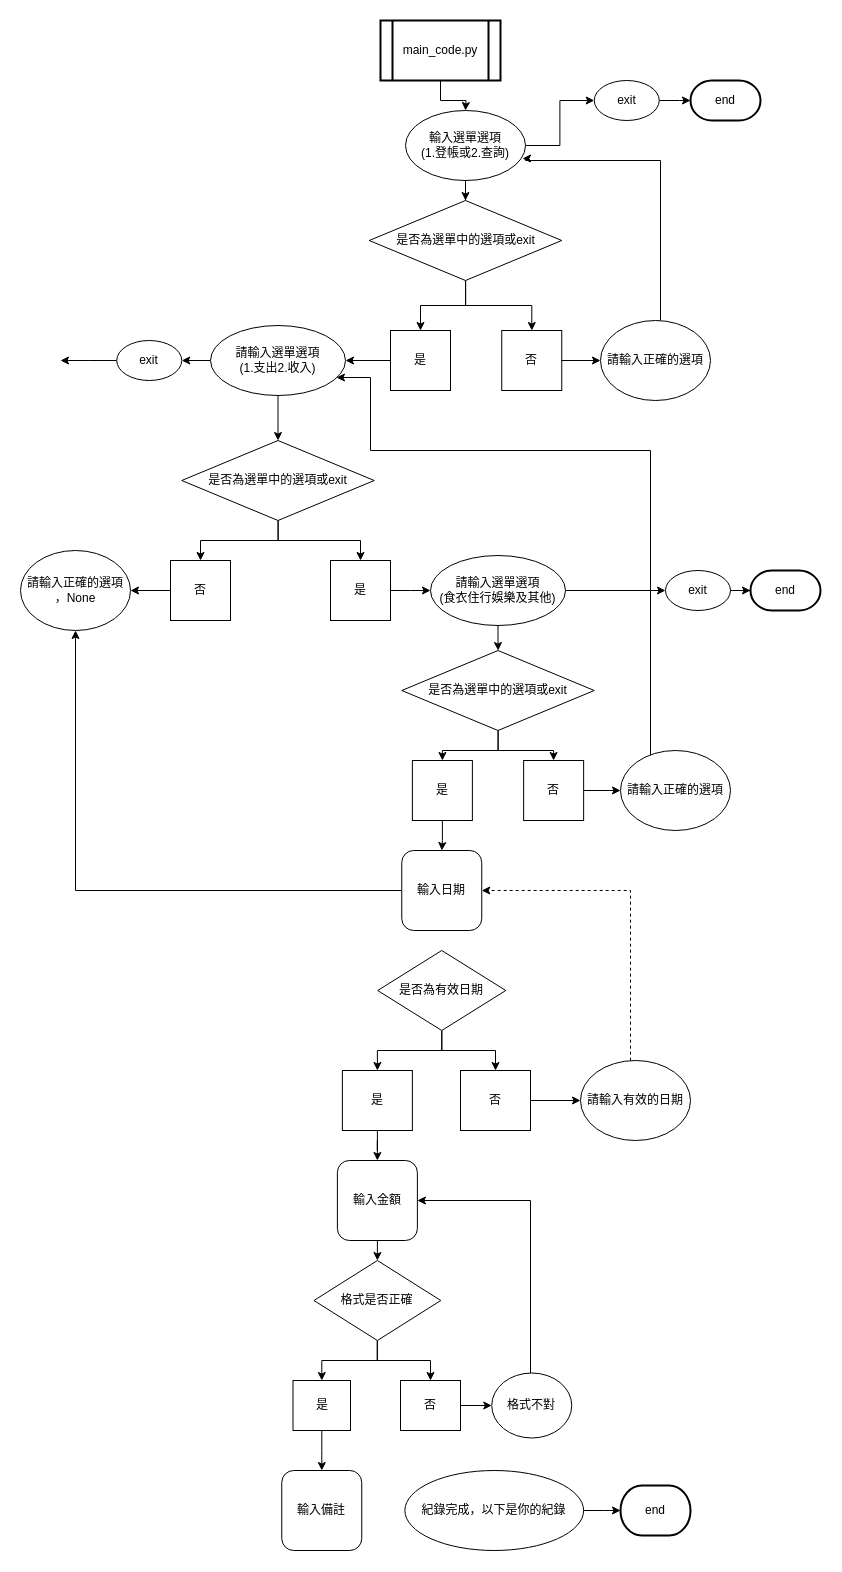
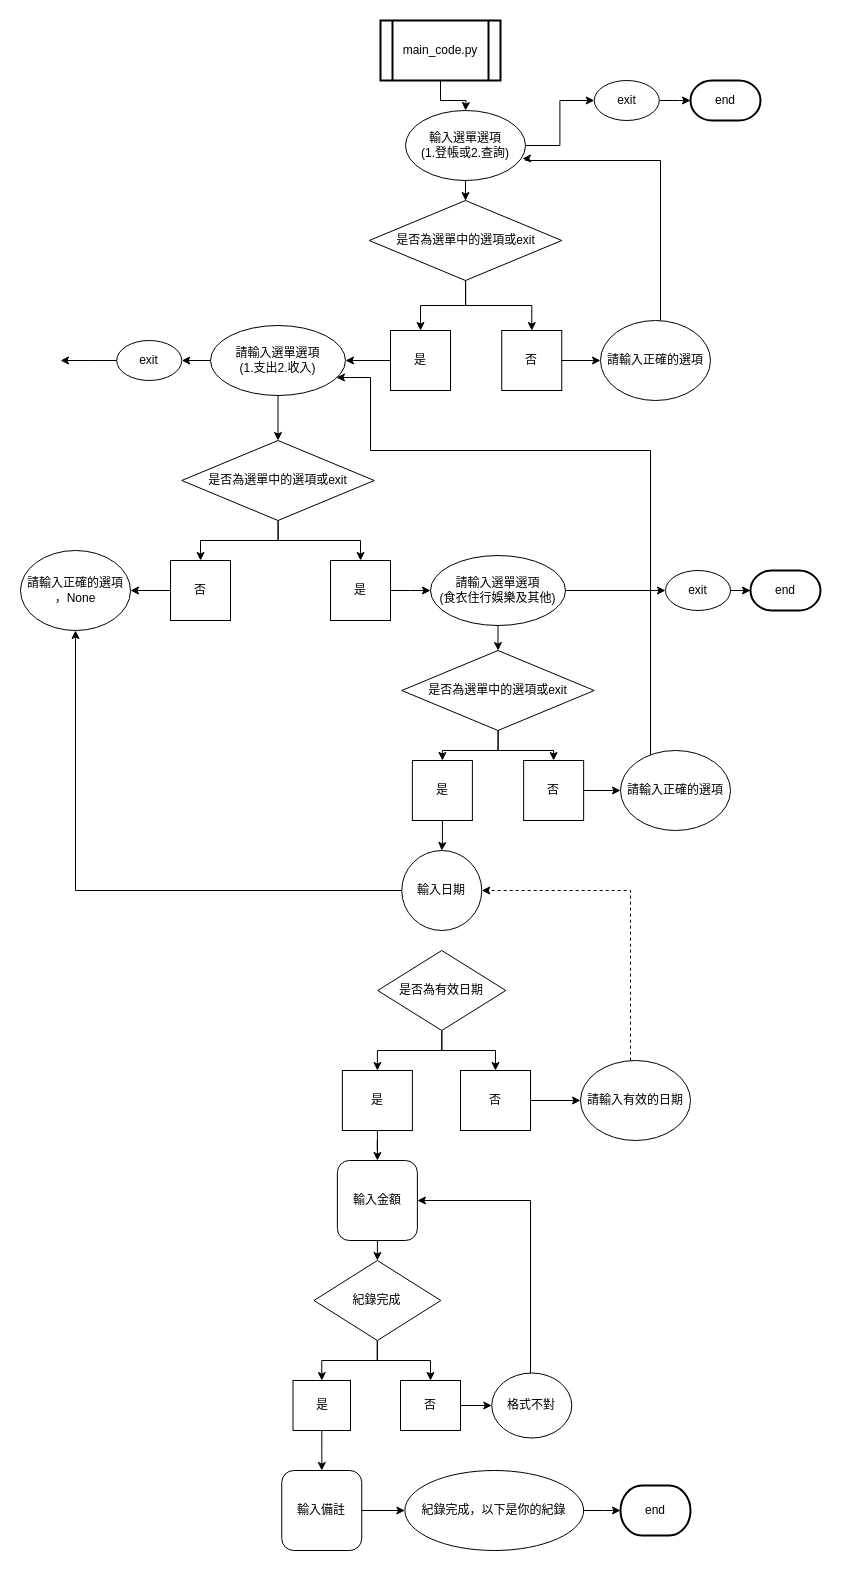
- <mxCell id="40" value="輸入日期" style="whiteSpace=wrap;html=1;rounded=1;" vertex="1" parent="1"><mxGeometry x="401.25" y="850" width="80" height="80" as="geometry" /></mxCell>
+ <mxCell id="40" value="輸入日期" style="ellipse;whiteSpace=wrap;html=1;" vertex="1" parent="1"><mxGeometry x="401.25" y="850" width="80" height="80" as="geometry" /></mxCell>
- <mxCell id="54" value="格式是否正確" style="rhombus;whiteSpace=wrap;html=1;" vertex="1" parent="1"><mxGeometry x="313.44" y="1260" width="126.88" height="80" as="geometry" /></mxCell>
+ <mxCell id="54" value="紀錄完成" style="rhombus;whiteSpace=wrap;html=1;" vertex="1" parent="1"><mxGeometry x="313.44" y="1260" width="126.88" height="80" as="geometry" /></mxCell>
+ <mxCell id="61" value="" style="edgeStyle=orthogonalEdgeStyle;rounded=0;orthogonalLoop=1;jettySize=auto;html=1;" edge="1" parent="1" source="62" target="64"><mxGeometry relative="1" as="geometry" /></mxCell>
